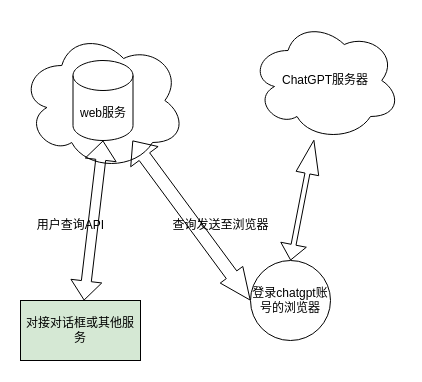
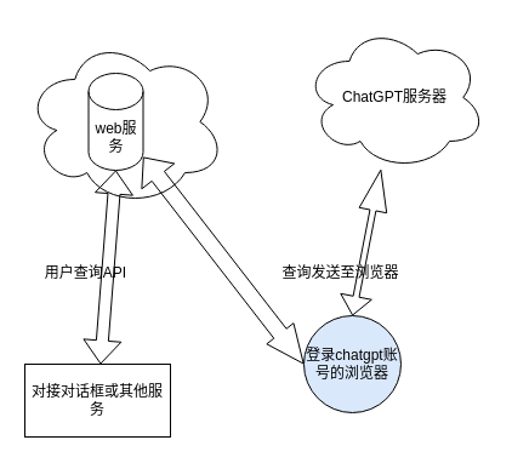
- <mxCell id="4" value="web服务" style="shape=cylinder3;whiteSpace=wrap;html=1;boundedLbl=1;backgroundOutline=1;size=15;" vertex="1" parent="1"><mxGeometry x="72.5" y="60" width="60" height="80" as="geometry" /></mxCell>
+ <mxCell id="4" value="web服务" style="shape=cylinder3;whiteSpace=wrap;html=1;boundedLbl=1;backgroundOutline=1;size=15;" vertex="1" parent="1"><mxGeometry x="72.5" y="60" width="45" height="80" as="geometry" /></mxCell>
- <mxCell id="8" value="查询发送至浏览器" style="text;html=1;align=center;verticalAlign=middle;resizable=0;points=[];autosize=1;strokeColor=none;fillColor=none;" vertex="1" parent="1"><mxGeometry x="160" y="210" width="120" height="30" as="geometry" /></mxCell>
+ <mxCell id="8" value="查询发送至浏览器" style="text;html=1;align=center;verticalAlign=middle;resizable=0;points=[];autosize=1;strokeColor=none;fillColor=none;" vertex="1" parent="1"><mxGeometry x="220" y="210" width="120" height="30" as="geometry" /></mxCell>
- <mxCell id="11" value="登录chatgpt账号的浏览器" style="ellipse;whiteSpace=wrap;html=1;aspect=fixed;" vertex="1" parent="1"><mxGeometry x="250" y="260" width="80" height="80" as="geometry" /></mxCell>
+ <mxCell id="11" value="登录chatgpt账号的浏览器" style="ellipse;whiteSpace=wrap;html=1;aspect=fixed;fillColor=#dae8fc;" vertex="1" parent="1"><mxGeometry x="250" y="260" width="80" height="80" as="geometry" /></mxCell>
- <mxCell id="5" value="对接对话框或其他服务" style="rounded=0;whiteSpace=wrap;html=1;fillColor=#d5e8d4;" vertex="1" parent="1"><mxGeometry x="20" y="300" width="120" height="60" as="geometry" /></mxCell>
+ <mxCell id="5" value="对接对话框或其他服务" style="rounded=0;whiteSpace=wrap;html=1;" vertex="1" parent="1"><mxGeometry x="20" y="300" width="120" height="60" as="geometry" /></mxCell>
